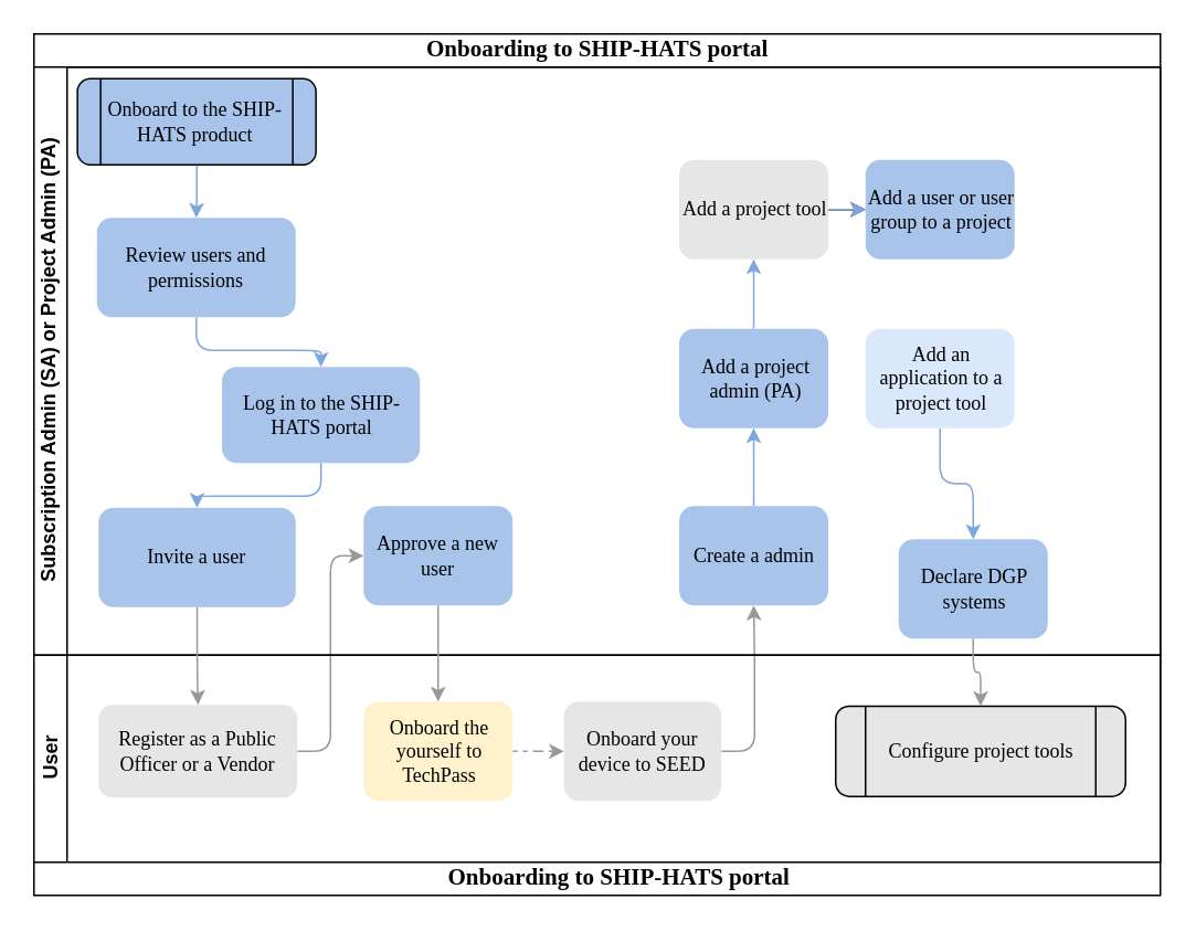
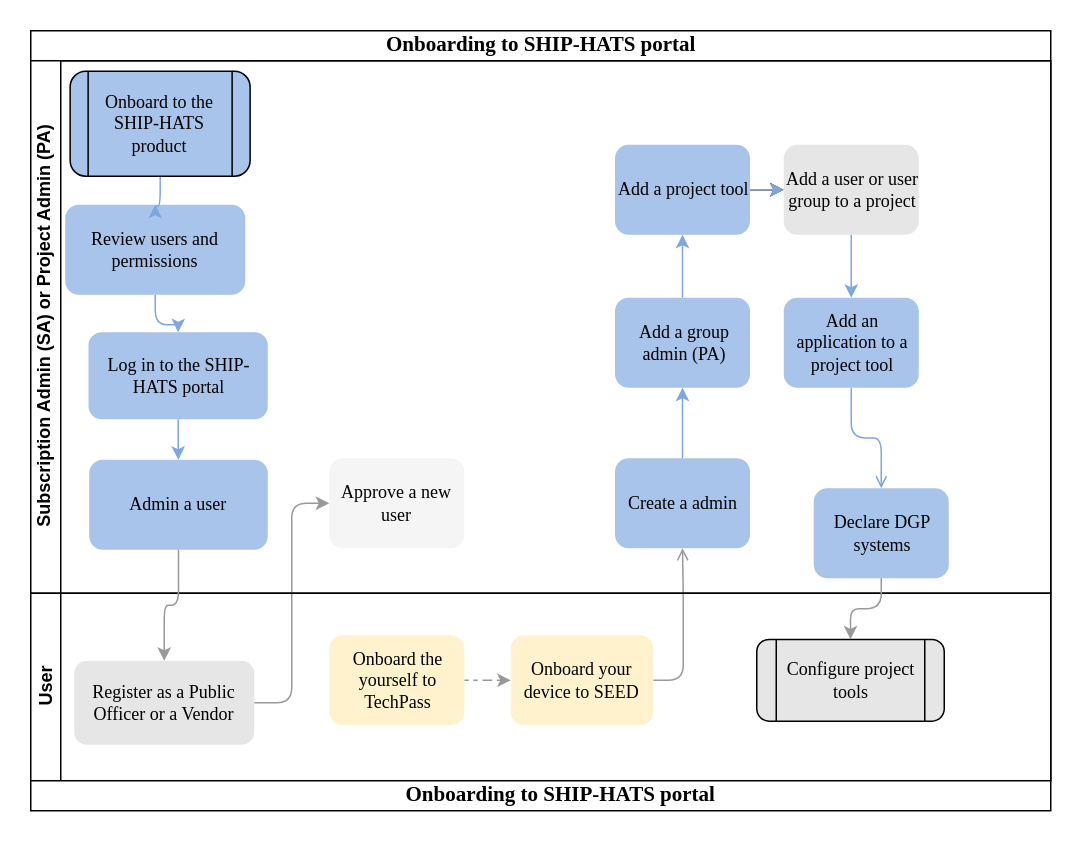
- <mxCell id="25" value="Onboard to the SHIP-HATS product" style="shape=process;whiteSpace=wrap;html=1;backgroundOutline=1;fontFamily=Verdana;fontSize=12;fillColor=#A9C4EB;rounded=1;" vertex="1" parent="5"><mxGeometry x="26.25" y="7" width="144" height="52" as="geometry" /></mxCell>
+ <mxCell id="25" value="Onboard to the SHIP-HATS product" style="shape=process;whiteSpace=wrap;html=1;backgroundOutline=1;fontFamily=Verdana;fontSize=12;fillColor=#A9C4EB;rounded=1;" vertex="1" parent="5"><mxGeometry x="26.25" y="7" width="120" height="70" as="geometry" /></mxCell>
- <mxCell id="22" value="&lt;div style=&quot;text-align: center;&quot;&gt;&lt;span style=&quot;background-color: initial;&quot;&gt;&lt;font style=&quot;font-size: 12px;&quot;&gt;Add a project tool&lt;/font&gt;&lt;/span&gt;&lt;/div&gt;&lt;div style=&quot;&quot;&gt;&lt;/div&gt;" style="rounded=1;whiteSpace=wrap;html=1;fontFamily=Verdana;fontSize=8;align=left;fillColor=#e6e6e6;strokeColor=none;" parent="5" vertex="1"><mxGeometry x="389.5" y="56" width="90" height="60" as="geometry" /></mxCell>
+ <mxCell id="22" value="&lt;div style=&quot;text-align: center;&quot;&gt;&lt;span style=&quot;background-color: initial;&quot;&gt;&lt;font style=&quot;font-size: 12px;&quot;&gt;Add a project tool&lt;/font&gt;&lt;/span&gt;&lt;/div&gt;&lt;div style=&quot;&quot;&gt;&lt;/div&gt;" style="rounded=1;whiteSpace=wrap;html=1;fontFamily=Verdana;fontSize=8;align=left;fillColor=#A9C4EB;strokeColor=none;" parent="5" vertex="1"><mxGeometry x="389.5" y="56" width="90" height="60" as="geometry" /></mxCell>
- <mxCell id="19" value="&lt;div style=&quot;text-align: center;&quot;&gt;&lt;span style=&quot;background-color: initial;&quot;&gt;&lt;font style=&quot;font-size: 12px;&quot;&gt;Add a user or user group to a project&lt;/font&gt;&lt;/span&gt;&lt;/div&gt;&lt;div style=&quot;&quot;&gt;&lt;/div&gt;" style="rounded=1;whiteSpace=wrap;html=1;fontFamily=Verdana;fontSize=8;align=left;fillColor=#A9C4EB;strokeColor=none;" parent="5" vertex="1"><mxGeometry x="502" y="56" width="90" height="60" as="geometry" /></mxCell>
+ <mxCell id="19" value="&lt;div style=&quot;text-align: center;&quot;&gt;&lt;span style=&quot;background-color: initial;&quot;&gt;&lt;font style=&quot;font-size: 12px;&quot;&gt;Add a user or user group to a project&lt;/font&gt;&lt;/span&gt;&lt;/div&gt;&lt;div style=&quot;&quot;&gt;&lt;/div&gt;" style="rounded=1;whiteSpace=wrap;html=1;fontFamily=Verdana;fontSize=8;align=left;fillColor=#e6e6e6;strokeColor=none;" parent="5" vertex="1"><mxGeometry x="502" y="56" width="90" height="60" as="geometry" /></mxCell>
- <mxCell id="7" value="&lt;font style=&quot;font-size: 12px;&quot;&gt;Review users and permissions&lt;/font&gt;" style="rounded=1;whiteSpace=wrap;html=1;shadow=0;labelBackgroundColor=none;strokeWidth=1;fontFamily=Verdana;fontSize=8;align=center;fillColor=#A9C4EB;strokeColor=none;" parent="5" vertex="1"><mxGeometry x="38" y="91" width="120" height="60" as="geometry" /></mxCell>
+ <mxCell id="7" value="&lt;font style=&quot;font-size: 12px;&quot;&gt;Review users and permissions&lt;/font&gt;" style="rounded=1;whiteSpace=wrap;html=1;shadow=0;labelBackgroundColor=none;strokeWidth=1;fontFamily=Verdana;fontSize=8;align=center;fillColor=#A9C4EB;strokeColor=none;" parent="5" vertex="1"><mxGeometry x="23" y="96" width="120" height="60" as="geometry" /></mxCell>
+ <mxCell id="18" value="" style="edgeStyle=orthogonalEdgeStyle;rounded=1;orthogonalLoop=1;jettySize=auto;html=1;fontFamily=Verdana;fontSize=10;strokeColor=#7EA6E0;fillColor=#7EA6E0;" parent="5" source="19" target="17" edge="1"><mxGeometry relative="1" as="geometry" /></mxCell>
- <mxCell id="13" value="&lt;div style=&quot;text-align: center;&quot;&gt;&lt;span style=&quot;background-color: initial;&quot;&gt;&lt;font style=&quot;font-size: 12px;&quot;&gt;Add a project admin (PA)&lt;/font&gt;&lt;/span&gt;&lt;/div&gt;&lt;div style=&quot;&quot;&gt;&lt;/div&gt;" style="rounded=1;whiteSpace=wrap;html=1;fontFamily=Verdana;fontSize=8;align=left;fillColor=#A9C4EB;strokeColor=none;" parent="5" vertex="1"><mxGeometry x="389.5" y="158" width="90" height="60" as="geometry" /></mxCell>
+ <mxCell id="13" value="&lt;div style=&quot;text-align: center;&quot;&gt;&lt;span style=&quot;background-color: initial;&quot;&gt;&lt;font style=&quot;font-size: 12px;&quot;&gt;Add a group admin (PA)&lt;/font&gt;&lt;/span&gt;&lt;/div&gt;&lt;div style=&quot;&quot;&gt;&lt;/div&gt;" style="rounded=1;whiteSpace=wrap;html=1;fontFamily=Verdana;fontSize=8;align=left;fillColor=#A9C4EB;strokeColor=none;" parent="5" vertex="1"><mxGeometry x="389.5" y="158" width="90" height="60" as="geometry" /></mxCell>
- <mxCell id="17" value="&lt;div style=&quot;text-align: center;&quot;&gt;&lt;font style=&quot;font-size: 12px;&quot;&gt;Add an application to a project tool&lt;/font&gt;&lt;br&gt;&lt;/div&gt;&lt;div style=&quot;&quot;&gt;&lt;/div&gt;" style="rounded=1;whiteSpace=wrap;html=1;fontFamily=Verdana;fontSize=8;align=left;fillColor=#dae8fc;strokeColor=none;" parent="5" vertex="1"><mxGeometry x="502" y="158" width="90" height="60" as="geometry" /></mxCell>
+ <mxCell id="17" value="&lt;div style=&quot;text-align: center;&quot;&gt;&lt;font style=&quot;font-size: 12px;&quot;&gt;Add an application to a project tool&lt;/font&gt;&lt;br&gt;&lt;/div&gt;&lt;div style=&quot;&quot;&gt;&lt;/div&gt;" style="rounded=1;whiteSpace=wrap;html=1;fontFamily=Verdana;fontSize=8;align=left;fillColor=#A9C4EB;strokeColor=none;" parent="5" vertex="1"><mxGeometry x="502" y="158" width="90" height="60" as="geometry" /></mxCell>
- <mxCell id="15" value="&lt;font style=&quot;font-size: 12px;&quot;&gt;Log in to the SHIP-HATS portal&lt;/font&gt;" style="rounded=1;whiteSpace=wrap;html=1;fontFamily=Verdana;fontSize=8;fillColor=#A9C4EB;strokeColor=none;" parent="5" vertex="1"><mxGeometry x="113.5" y="181" width="119.5" height="58" as="geometry" /></mxCell>
+ <mxCell id="15" value="&lt;font style=&quot;font-size: 12px;&quot;&gt;Log in to the SHIP-HATS portal&lt;/font&gt;" style="rounded=1;whiteSpace=wrap;html=1;fontFamily=Verdana;fontSize=8;fillColor=#A9C4EB;strokeColor=none;" parent="5" vertex="1"><mxGeometry x="38.5" y="181" width="119.5" height="58" as="geometry" /></mxCell>
- <mxCell id="16" value="" style="edgeStyle=orthogonalEdgeStyle;rounded=1;orthogonalLoop=1;jettySize=auto;html=1;fontFamily=Verdana;fontSize=10;strokeColor=#7EA6E0;fillColor=#7EA6E0;" parent="5" source="17" target="23" edge="1"><mxGeometry relative="1" as="geometry" /></mxCell>
+ <mxCell id="16" value="" style="edgeStyle=orthogonalEdgeStyle;rounded=1;orthogonalLoop=1;jettySize=auto;html=1;fontFamily=Verdana;fontSize=10;strokeColor=#7EA6E0;fillColor=#7EA6E0;endArrow=open;" parent="5" source="17" target="23" edge="1"><mxGeometry relative="1" as="geometry" /></mxCell>
- <mxCell id="9" value="&lt;font style=&quot;font-size: 12px;&quot;&gt;Approve a new user&lt;/font&gt;" style="rounded=1;whiteSpace=wrap;html=1;fontFamily=Verdana;fontSize=8;align=center;fillColor=#A9C4EB;strokeColor=none;" parent="5" vertex="1"><mxGeometry x="199" y="265" width="90" height="60" as="geometry" /></mxCell>
+ <mxCell id="9" value="&lt;font style=&quot;font-size: 12px;&quot;&gt;Approve a new user&lt;/font&gt;" style="rounded=1;whiteSpace=wrap;html=1;fontFamily=Verdana;fontSize=8;align=center;fillColor=#f5f5f5;strokeColor=none;" parent="5" vertex="1"><mxGeometry x="199" y="265" width="90" height="60" as="geometry" /></mxCell>
- <mxCell id="8" value="&lt;font style=&quot;font-size: 12px;&quot;&gt;Invite a user&lt;/font&gt;" style="rounded=1;whiteSpace=wrap;html=1;fontFamily=Verdana;fontSize=8;fillColor=#A9C4EB;strokeColor=none;" parent="5" vertex="1"><mxGeometry x="39" y="266" width="119" height="60" as="geometry" /></mxCell>
+ <mxCell id="8" value="&lt;font style=&quot;font-size: 12px;&quot;&gt;Admin a user&lt;/font&gt;" style="rounded=1;whiteSpace=wrap;html=1;fontFamily=Verdana;fontSize=8;fillColor=#A9C4EB;strokeColor=none;" parent="5" vertex="1"><mxGeometry x="39" y="266" width="119" height="60" as="geometry" /></mxCell>
- <mxCell id="4" style="edgeStyle=orthogonalEdgeStyle;rounded=1;orthogonalLoop=1;jettySize=auto;html=1;entryX=0.5;entryY=1;entryDx=0;entryDy=0;fontFamily=Verdana;fontSize=8;exitX=1;exitY=0.5;exitDx=0;exitDy=0;strokeColor=#999999;fillColor=#B3B3B3;" parent="2" source="30" target="11" edge="1"><mxGeometry relative="1" as="geometry" /></mxCell>
+ <mxCell id="4" style="edgeStyle=orthogonalEdgeStyle;rounded=1;orthogonalLoop=1;jettySize=auto;html=1;entryX=0.5;entryY=1;entryDx=0;entryDy=0;fontFamily=Verdana;fontSize=8;exitX=1;exitY=0.5;exitDx=0;exitDy=0;strokeColor=#999999;fillColor=#B3B3B3;endArrow=open;" parent="2" source="30" target="11" edge="1"><mxGeometry relative="1" as="geometry" /></mxCell>
- <mxCell id="33" style="edgeStyle=orthogonalEdgeStyle;rounded=0;orthogonalLoop=1;jettySize=auto;html=1;entryX=0.5;entryY=0;entryDx=0;entryDy=0;fontFamily=Helvetica;fontSize=14;strokeColor=#999999;fillColor=#999999;" parent="2" source="9" target="29" edge="1"><mxGeometry relative="1" as="geometry" /></mxCell>
- <mxCell id="27" value="&lt;font style=&quot;font-size: 12px;&quot;&gt;Register as a Public Officer or a Vendor&lt;/font&gt;" style="rounded=1;whiteSpace=wrap;html=1;fontFamily=Verdana;fontSize=8;strokeColor=none;fillColor=#E6E6E6;" parent="26" vertex="1"><mxGeometry x="39" y="30" width="120" height="56" as="geometry" /></mxCell>
+ <mxCell id="27" value="&lt;font style=&quot;font-size: 12px;&quot;&gt;Register as a Public Officer or a Vendor&lt;/font&gt;" style="rounded=1;whiteSpace=wrap;html=1;fontFamily=Verdana;fontSize=8;strokeColor=none;fillColor=#E6E6E6;" parent="26" vertex="1"><mxGeometry x="29" y="45" width="120" height="56" as="geometry" /></mxCell>
- <mxCell id="30" value="&lt;span style=&quot;&quot;&gt;&lt;font style=&quot;font-size: 12px;&quot;&gt;Onboard your device to SEED&lt;/font&gt;&lt;/span&gt;" style="rounded=1;whiteSpace=wrap;html=1;fontSize=8;fontFamily=Verdana;align=center;strokeColor=none;fillColor=#E6E6E6;" parent="26" vertex="1"><mxGeometry x="320" y="28" width="95" height="60" as="geometry" /></mxCell>
+ <mxCell id="30" value="&lt;span style=&quot;&quot;&gt;&lt;font style=&quot;font-size: 12px;&quot;&gt;Onboard your device to SEED&lt;/font&gt;&lt;/span&gt;" style="rounded=1;whiteSpace=wrap;html=1;fontSize=8;fontFamily=Verdana;align=center;strokeColor=none;fillColor=#fff2cc;" parent="26" vertex="1"><mxGeometry x="320" y="28" width="95" height="60" as="geometry" /></mxCell>
- <mxCell id="31" value="Configure project tools" style="shape=process;whiteSpace=wrap;html=1;backgroundOutline=1;fontFamily=Verdana;fontSize=12;fillColor=#E6E6E6;rounded=1;" vertex="1" parent="26"><mxGeometry x="484" y="30.75" width="175" height="54.5" as="geometry" /></mxCell>
+ <mxCell id="31" value="Configure project tools" style="shape=process;whiteSpace=wrap;html=1;backgroundOutline=1;fontFamily=Verdana;fontSize=12;fillColor=#E6E6E6;rounded=1;" vertex="1" parent="26"><mxGeometry x="484" y="30.75" width="125" height="54.5" as="geometry" /></mxCell>
